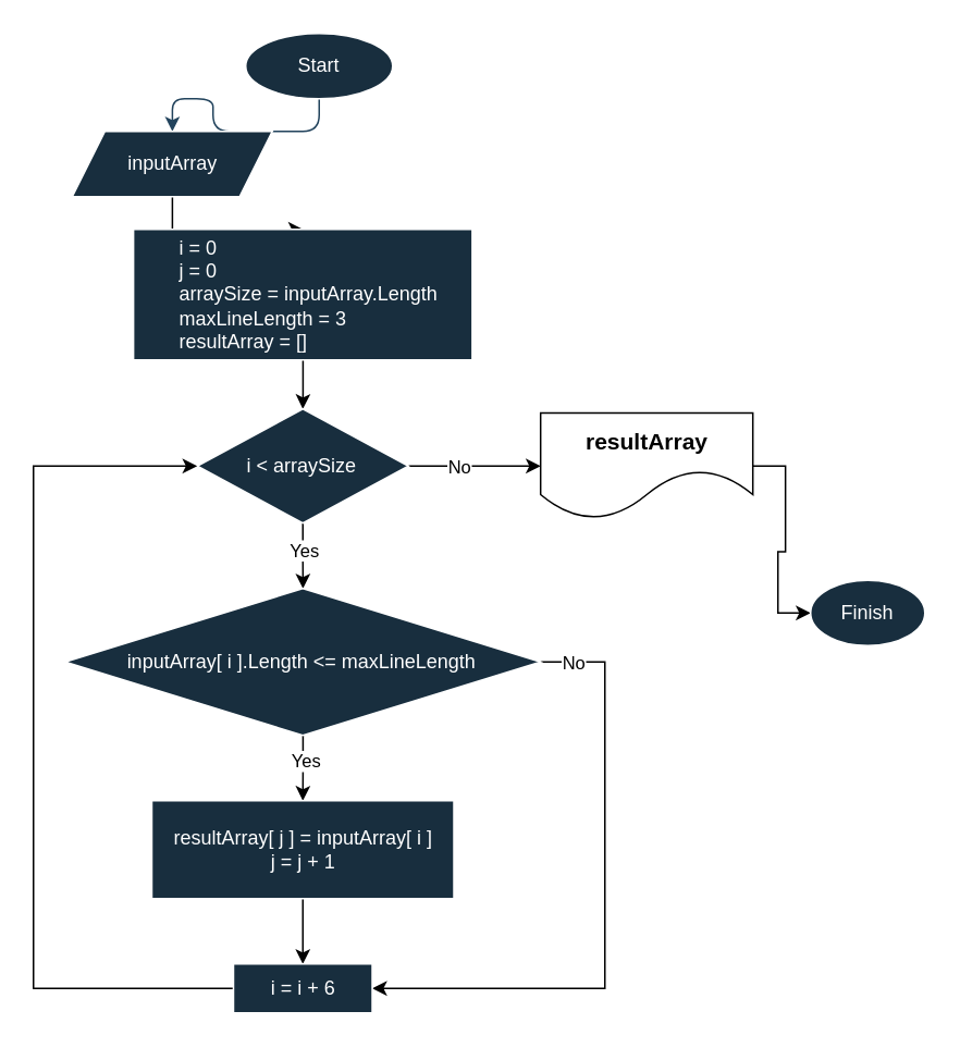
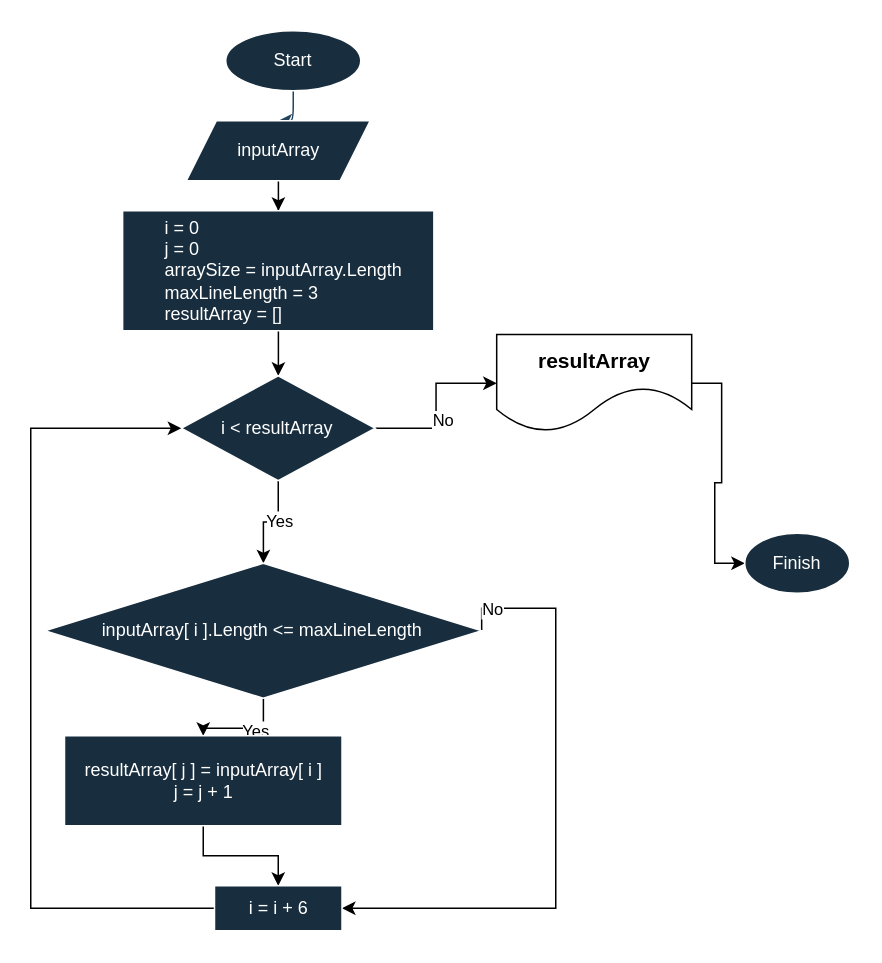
- <mxCell id="5" value="inputArray" style="shape=parallelogram;perimeter=parallelogramPerimeter;whiteSpace=wrap;html=1;fixedSize=1;strokeColor=#FFFFFF;fontColor=#FFFFFF;fillColor=#182E3E;" parent="1" vertex="1"><mxGeometry x="43.75" y="80" width="122.5" height="40" as="geometry" /></mxCell>
+ <mxCell id="5" value="inputArray" style="shape=parallelogram;perimeter=parallelogramPerimeter;whiteSpace=wrap;html=1;fixedSize=1;strokeColor=#FFFFFF;fontColor=#FFFFFF;fillColor=#182E3E;" parent="1" vertex="1"><mxGeometry x="123.75" y="80" width="122.5" height="40" as="geometry" /></mxCell>
- <mxCell id="12" value="i &amp;lt; arraySize" style="rhombus;whiteSpace=wrap;html=1;align=center;fillColor=#182E3E;strokeColor=#FFFFFF;fontColor=#FFFFFF;" vertex="1" parent="1"><mxGeometry x="120.31" y="250" width="129.38" height="70" as="geometry" /></mxCell>
+ <mxCell id="12" value="i &amp;lt; resultArray" style="rhombus;whiteSpace=wrap;html=1;align=center;fillColor=#182E3E;strokeColor=#FFFFFF;fontColor=#FFFFFF;" vertex="1" parent="1"><mxGeometry x="120.31" y="250" width="129.38" height="70" as="geometry" /></mxCell>
- <mxCell id="14" value="&lt;font style=&quot;font-size: 14px;&quot;&gt;&lt;b&gt;resultArray&lt;/b&gt;&lt;/font&gt;" style="shape=document;whiteSpace=wrap;html=1;boundedLbl=1;size=0.462;" vertex="1" parent="1"><mxGeometry x="330.63" y="252.5" width="130" height="65" as="geometry" /></mxCell>
+ <mxCell id="14" value="&lt;font style=&quot;font-size: 14px;&quot;&gt;&lt;b&gt;resultArray&lt;/b&gt;&lt;/font&gt;" style="shape=document;whiteSpace=wrap;html=1;boundedLbl=1;size=0.462;" vertex="1" parent="1"><mxGeometry x="330.63" y="222.5" width="130" height="65" as="geometry" /></mxCell>
- <mxCell id="19" value="inputArray[ i ].Length &amp;lt;= maxLineLength" style="rhombus;whiteSpace=wrap;html=1;fillColor=#182E3E;strokeColor=#FFFFFF;fontColor=#FFFFFF;" vertex="1" parent="1"><mxGeometry x="39.38" y="360" width="291.25" height="90" as="geometry" /></mxCell>
+ <mxCell id="19" value="inputArray[ i ].Length &amp;lt;= maxLineLength" style="rhombus;whiteSpace=wrap;html=1;fillColor=#182E3E;strokeColor=#FFFFFF;fontColor=#FFFFFF;" vertex="1" parent="1"><mxGeometry x="29.38" y="375" width="291.25" height="90" as="geometry" /></mxCell>
- <mxCell id="21" value="&lt;span style=&quot;text-align: left;&quot;&gt;resultArray[ j ] =&amp;nbsp;&lt;/span&gt;inputArray[ i ]&lt;div&gt;j = j + 1&lt;/div&gt;" style="whiteSpace=wrap;html=1;fillColor=#182E3E;strokeColor=#FFFFFF;fontColor=#FFFFFF;" vertex="1" parent="1"><mxGeometry x="92.5" y="490" width="185" height="60" as="geometry" /></mxCell>
+ <mxCell id="21" value="&lt;span style=&quot;text-align: left;&quot;&gt;resultArray[ j ] =&amp;nbsp;&lt;/span&gt;inputArray[ i ]&lt;div&gt;j = j + 1&lt;/div&gt;" style="whiteSpace=wrap;html=1;fillColor=#182E3E;strokeColor=#FFFFFF;fontColor=#FFFFFF;" vertex="1" parent="1"><mxGeometry x="42.5" y="490" width="185" height="60" as="geometry" /></mxCell>
